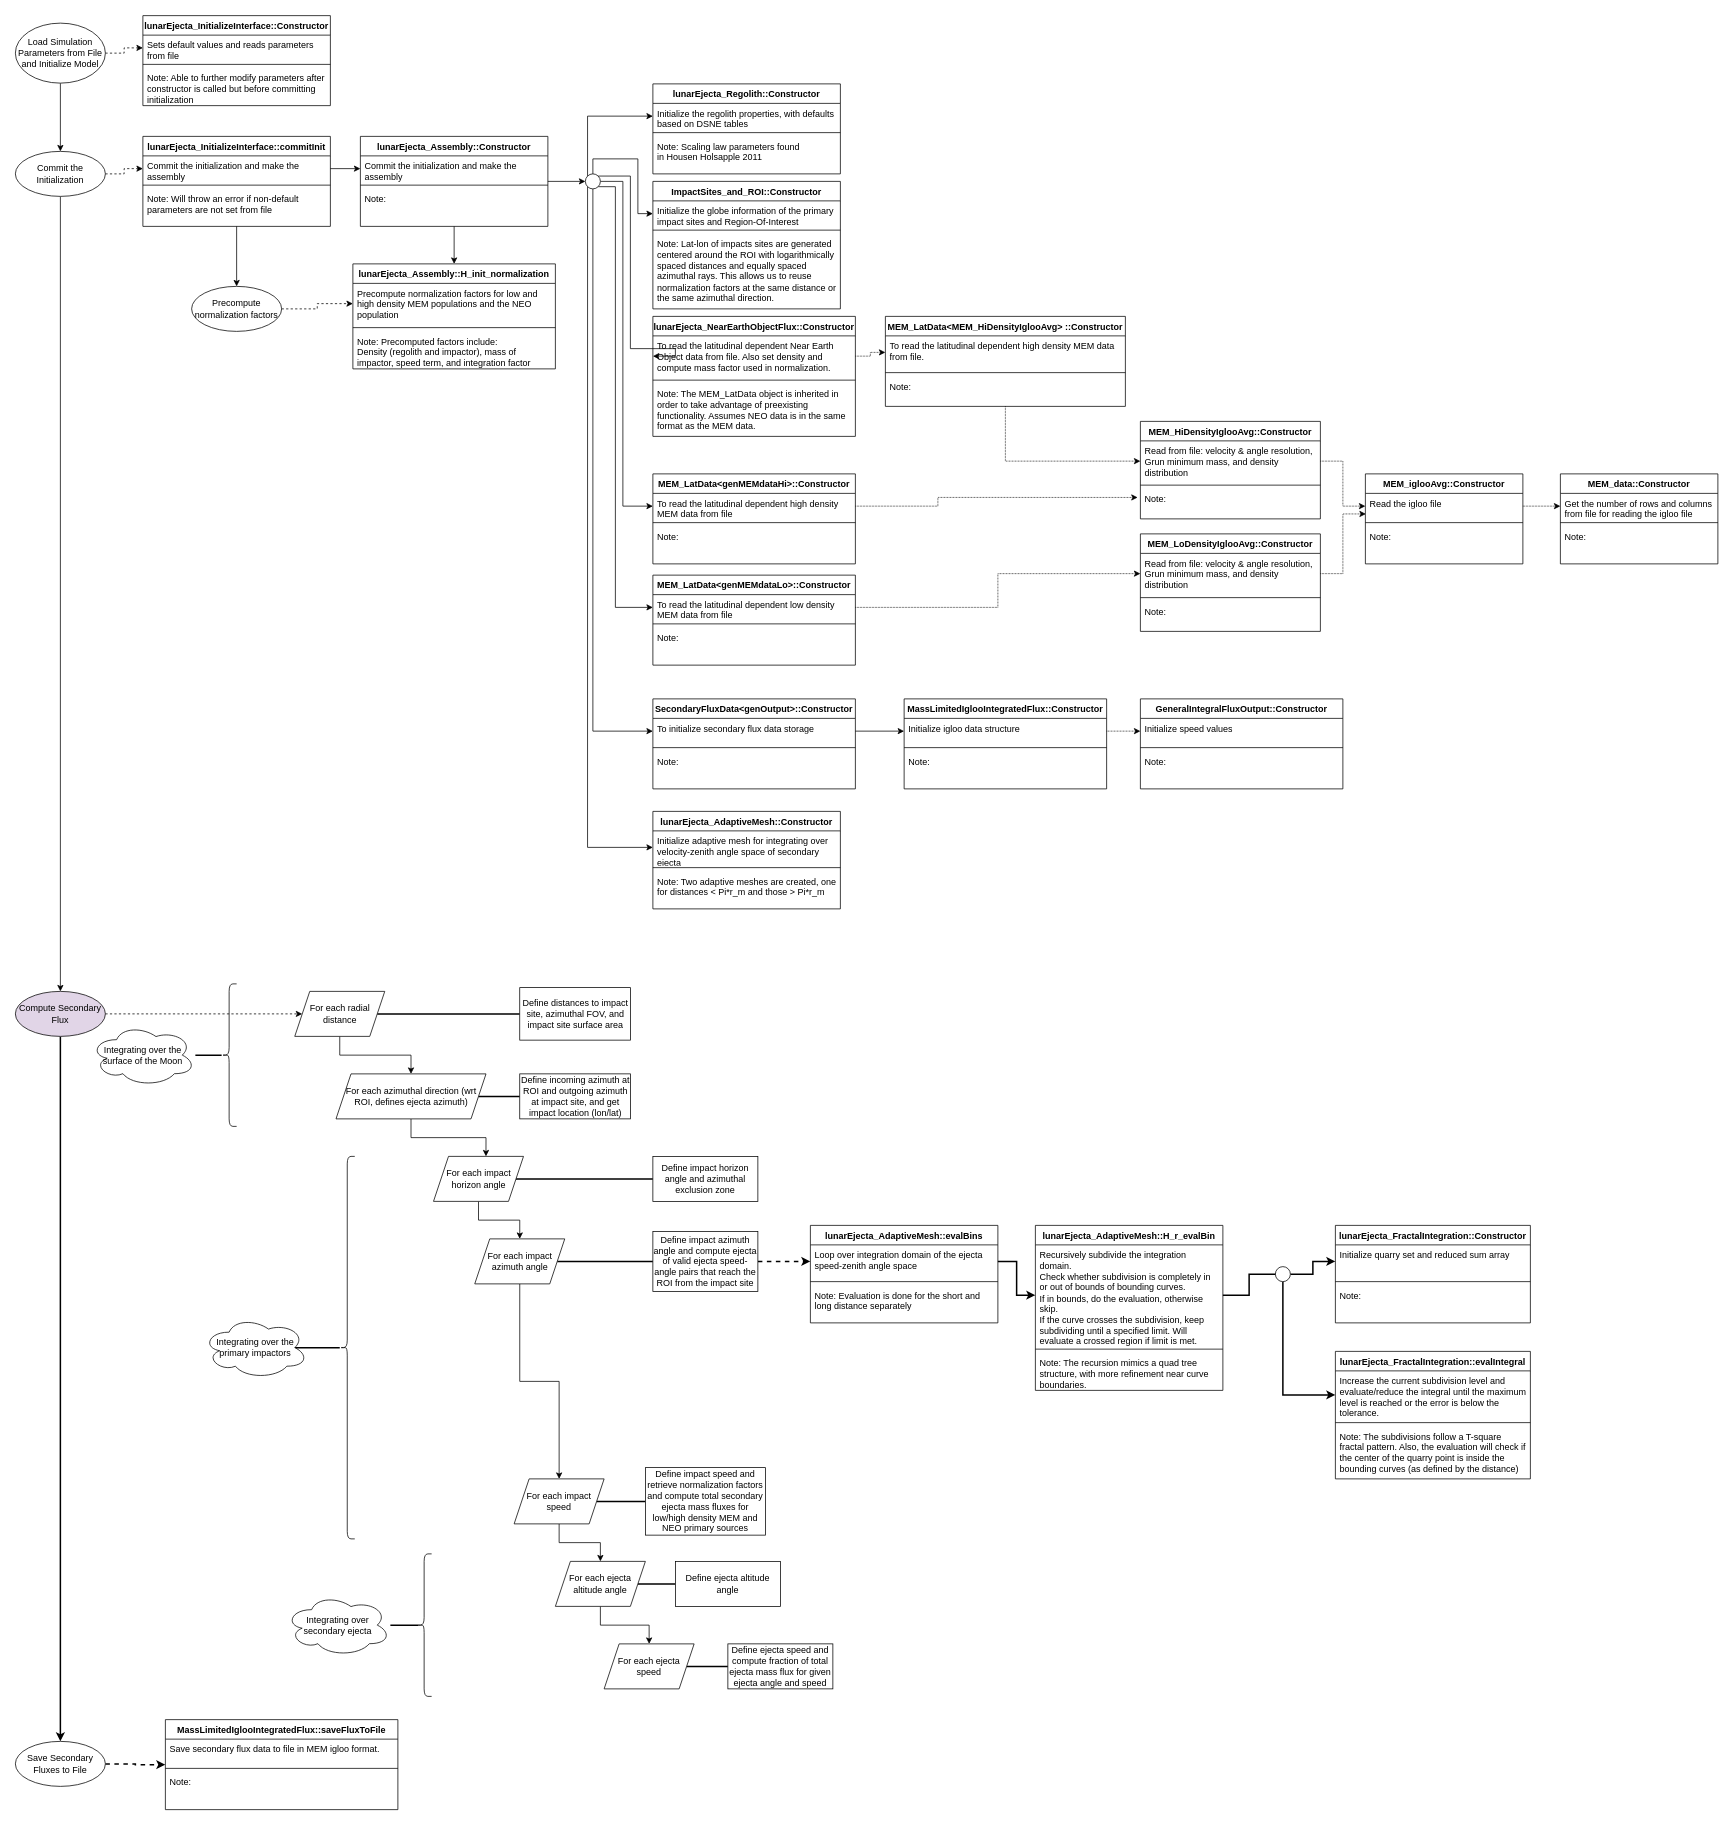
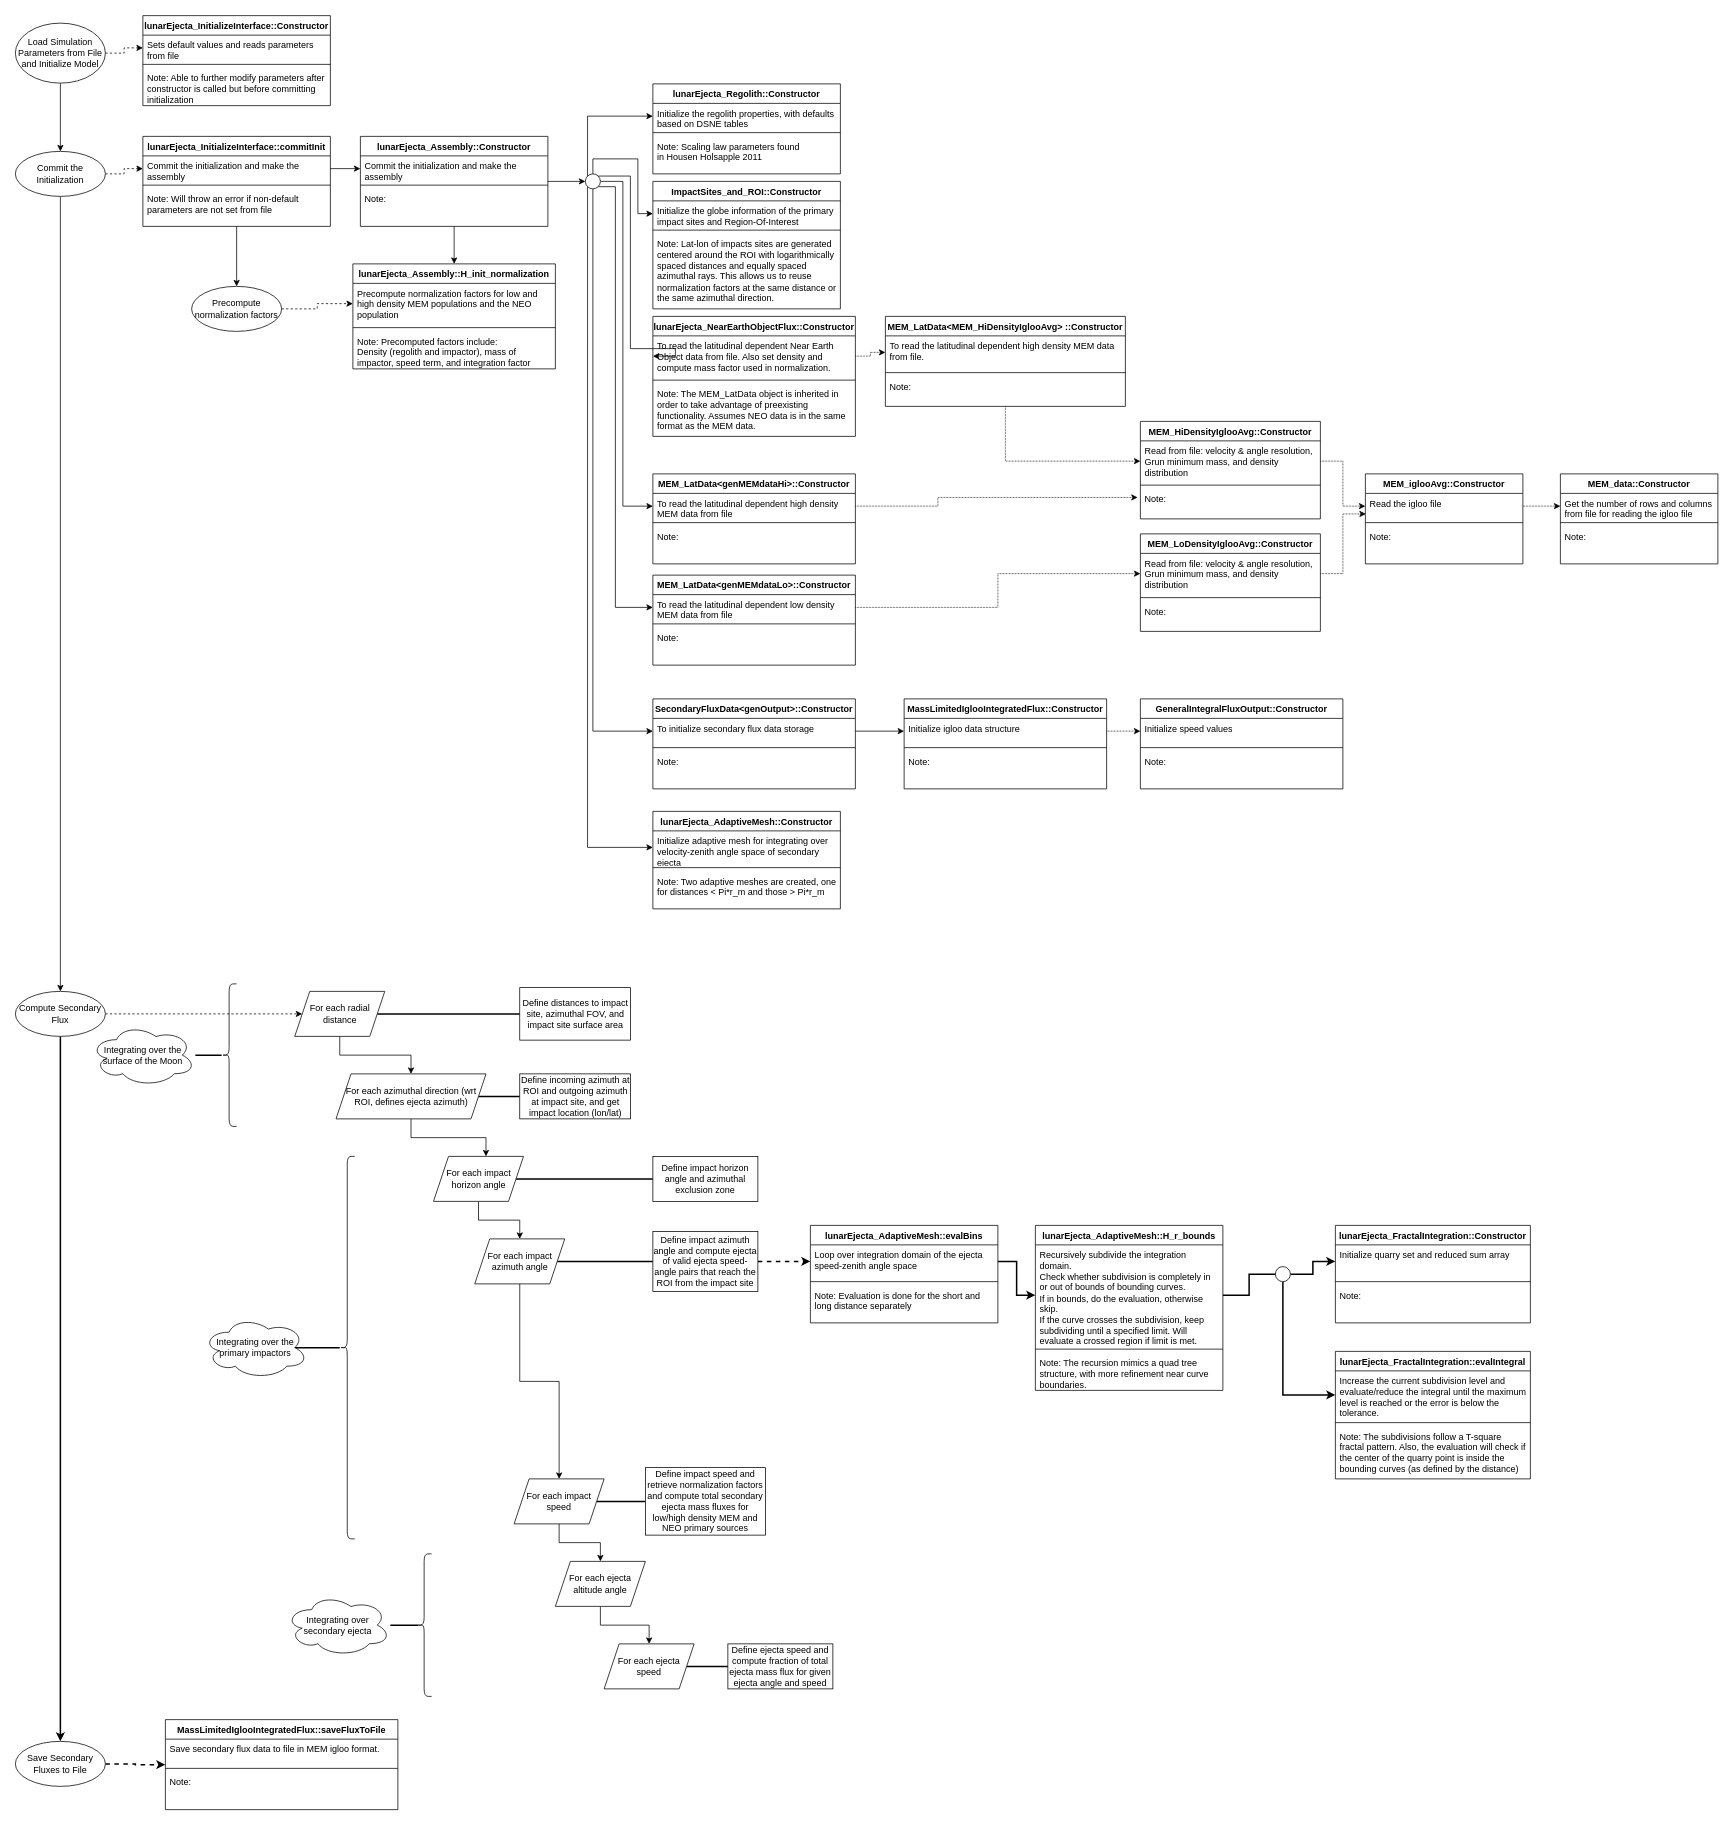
- <mxCell id="34" value="Compute Secondary Flux" style="ellipse;whiteSpace=wrap;html=1;fillColor=#e1d5e7;" vertex="1" parent="1"><mxGeometry x="20" y="1321" width="120" height="60" as="geometry" /></mxCell>
+ <mxCell id="34" value="Compute Secondary Flux" style="ellipse;whiteSpace=wrap;html=1;" vertex="1" parent="1"><mxGeometry x="20" y="1321" width="120" height="60" as="geometry" /></mxCell>
- <mxCell id="137" value="lunarEjecta_AdaptiveMesh::H_r_evalBin" style="swimlane;fontStyle=1;align=center;verticalAlign=top;childLayout=stackLayout;horizontal=1;startSize=26;horizontalStack=0;resizeParent=1;resizeParentMax=0;resizeLast=0;collapsible=1;marginBottom=0;" vertex="1" parent="1"><mxGeometry x="1380" y="1633" width="250" height="220" as="geometry" /></mxCell>
+ <mxCell id="137" value="lunarEjecta_AdaptiveMesh::H_r_bounds" style="swimlane;fontStyle=1;align=center;verticalAlign=top;childLayout=stackLayout;horizontal=1;startSize=26;horizontalStack=0;resizeParent=1;resizeParentMax=0;resizeLast=0;collapsible=1;marginBottom=0;" vertex="1" parent="1"><mxGeometry x="1380" y="1633" width="250" height="220" as="geometry" /></mxCell>
- <mxCell id="143" style="edgeStyle=orthogonalEdgeStyle;rounded=0;orthogonalLoop=1;jettySize=auto;html=1;exitX=1;exitY=0.5;exitDx=0;exitDy=0;entryX=0;entryY=0.5;entryDx=0;entryDy=0;startArrow=none;startFill=0;endArrow=none;endFill=0;strokeWidth=2;" edge="1" parent="1" source="144" target="167"><mxGeometry relative="1" as="geometry" /></mxCell>
- <mxCell id="167" value="Define ejecta altitude angle" style="whiteSpace=wrap;html=1;" vertex="1" parent="1"><mxGeometry x="900" y="2081" width="140" height="60" as="geometry" /></mxCell>
